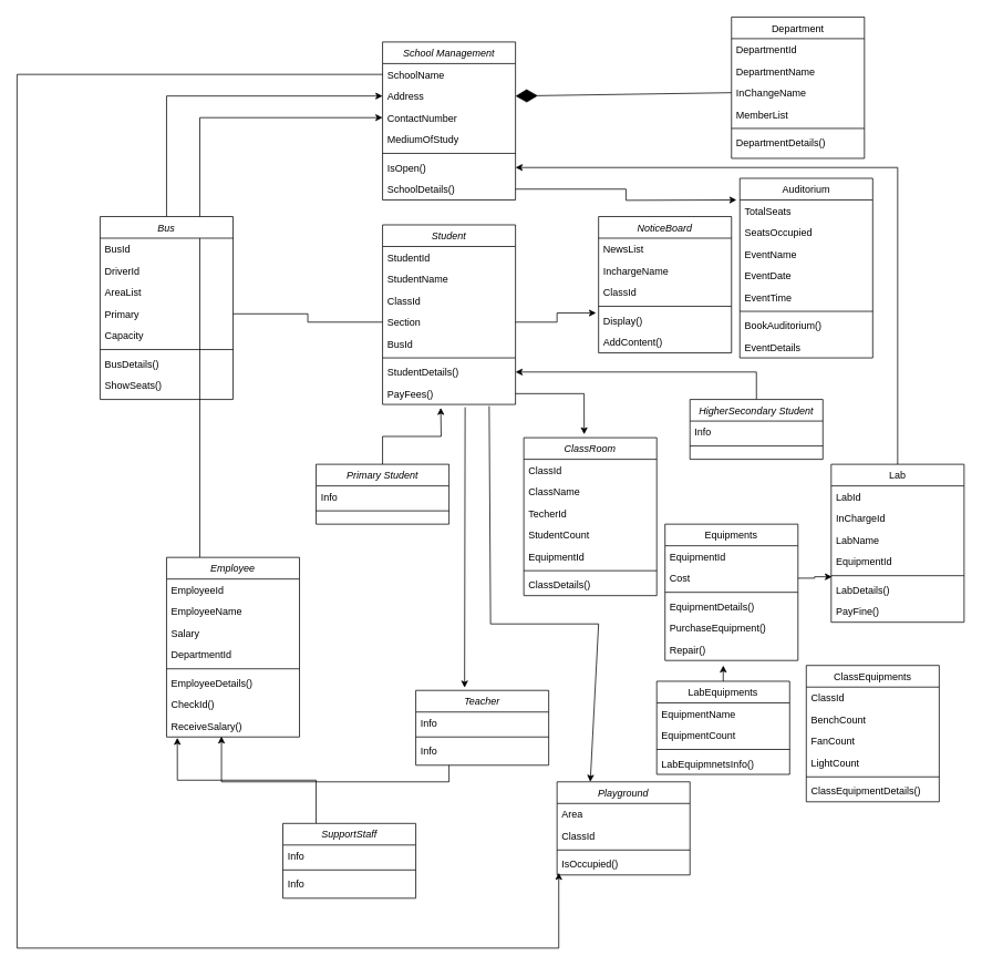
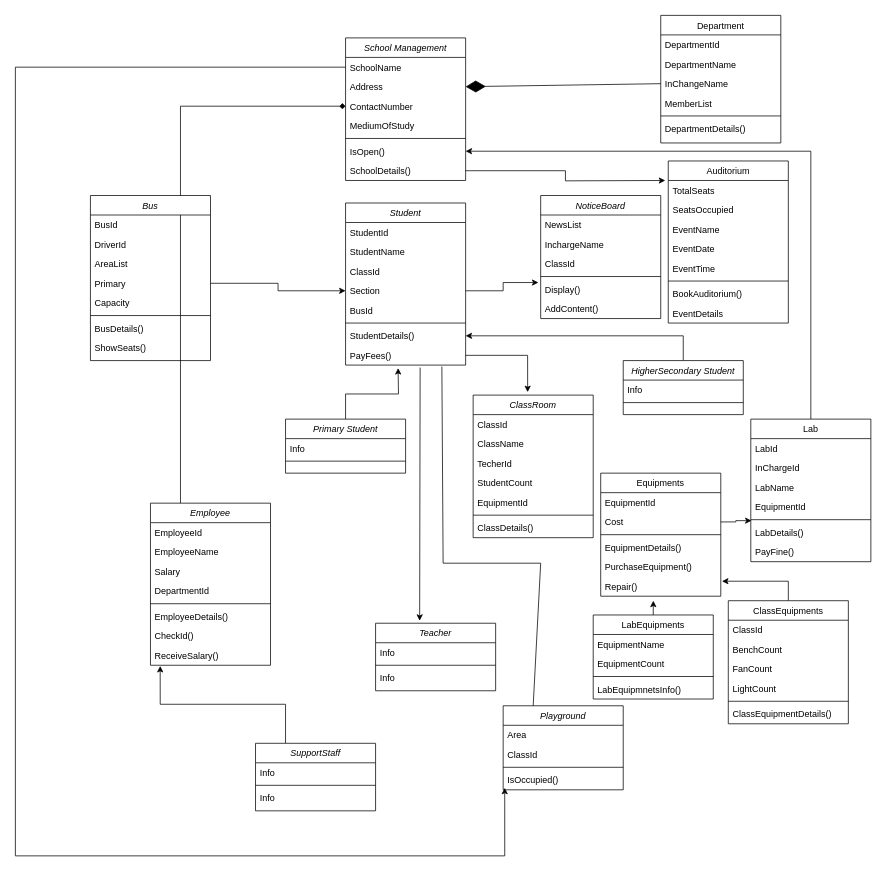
- <mxCell id="121" style="edgeStyle=orthogonalEdgeStyle;rounded=0;orthogonalLoop=1;jettySize=auto;html=1;exitX=0.5;exitY=0;exitDx=0;exitDy=0;entryX=0;entryY=0.5;entryDx=0;entryDy=0;" parent="1" source="122" target="4" edge="1"><mxGeometry relative="1" as="geometry" /></mxCell>
- <mxCell id="51" style="edgeStyle=orthogonalEdgeStyle;rounded=0;orthogonalLoop=1;jettySize=auto;html=1;exitX=0.25;exitY=0;exitDx=0;exitDy=0;entryX=0;entryY=0.5;entryDx=0;entryDy=0;targetPerimeterSpacing=20;" parent="1" source="52" target="5" edge="1"><mxGeometry relative="1" as="geometry" /></mxCell>
+ <mxCell id="51" style="edgeStyle=orthogonalEdgeStyle;rounded=0;orthogonalLoop=1;jettySize=auto;html=1;exitX=0.25;exitY=0;exitDx=0;exitDy=0;entryX=0;entryY=0.5;entryDx=0;entryDy=0;targetPerimeterSpacing=20;endArrow=diamond;" parent="1" source="52" target="5" edge="1"><mxGeometry relative="1" as="geometry" /></mxCell>
- <mxCell id="131" style="edgeStyle=orthogonalEdgeStyle;rounded=0;orthogonalLoop=1;jettySize=auto;html=1;exitX=1;exitY=0.5;exitDx=0;exitDy=0;entryX=0;entryY=0.5;entryDx=0;entryDy=0;endArrow=none;" parent="1" source="126" target="22" edge="1"><mxGeometry relative="1" as="geometry" /></mxCell>
+ <mxCell id="131" style="edgeStyle=orthogonalEdgeStyle;rounded=0;orthogonalLoop=1;jettySize=auto;html=1;exitX=1;exitY=0.5;exitDx=0;exitDy=0;entryX=0;entryY=0.5;entryDx=0;entryDy=0;" parent="1" source="126" target="22" edge="1"><mxGeometry relative="1" as="geometry" /></mxCell>
+ <mxCell id="103" style="edgeStyle=orthogonalEdgeStyle;rounded=0;orthogonalLoop=1;jettySize=auto;html=1;exitX=0.5;exitY=0;exitDx=0;exitDy=0;entryX=1.01;entryY=0.231;entryDx=0;entryDy=0;entryPerimeter=0;" parent="1" source="104" target="96" edge="1"><mxGeometry relative="1" as="geometry" /></mxCell>
- <mxCell id="117" value="" style="endArrow=classic;html=1;rounded=0;exitX=0.802;exitY=1.077;exitDx=0;exitDy=0;exitPerimeter=0;entryX=0.25;entryY=0;entryDx=0;entryDy=0;" parent="1" source="26" target="112" edge="1"><mxGeometry width="50" height="50" relative="1" as="geometry"><mxPoint x="569.36" y="499.328" as="sourcePoint" /><mxPoint x="568.72" y="836.67" as="targetPoint" /><Array as="points"><mxPoint x="590" y="750" /><mxPoint x="720" y="750" /></Array></mxGeometry></mxCell>
+ <mxCell id="117" value="" style="endArrow=none;html=1;rounded=0;exitX=0.802;exitY=1.077;exitDx=0;exitDy=0;exitPerimeter=0;entryX=0.25;entryY=0;entryDx=0;entryDy=0;" parent="1" source="26" target="112" edge="1"><mxGeometry width="50" height="50" relative="1" as="geometry"><mxPoint x="569.36" y="499.328" as="sourcePoint" /><mxPoint x="568.72" y="836.67" as="targetPoint" /><Array as="points"><mxPoint x="590" y="750" /><mxPoint x="720" y="750" /></Array></mxGeometry></mxCell>
- <mxCell id="66" style="edgeStyle=orthogonalEdgeStyle;rounded=0;orthogonalLoop=1;jettySize=auto;html=1;exitX=0.25;exitY=1;exitDx=0;exitDy=0;entryX=0.413;entryY=0.974;entryDx=0;entryDy=0;entryPerimeter=0;" parent="1" source="67" target="60" edge="1"><mxGeometry relative="1" as="geometry" /></mxCell>
